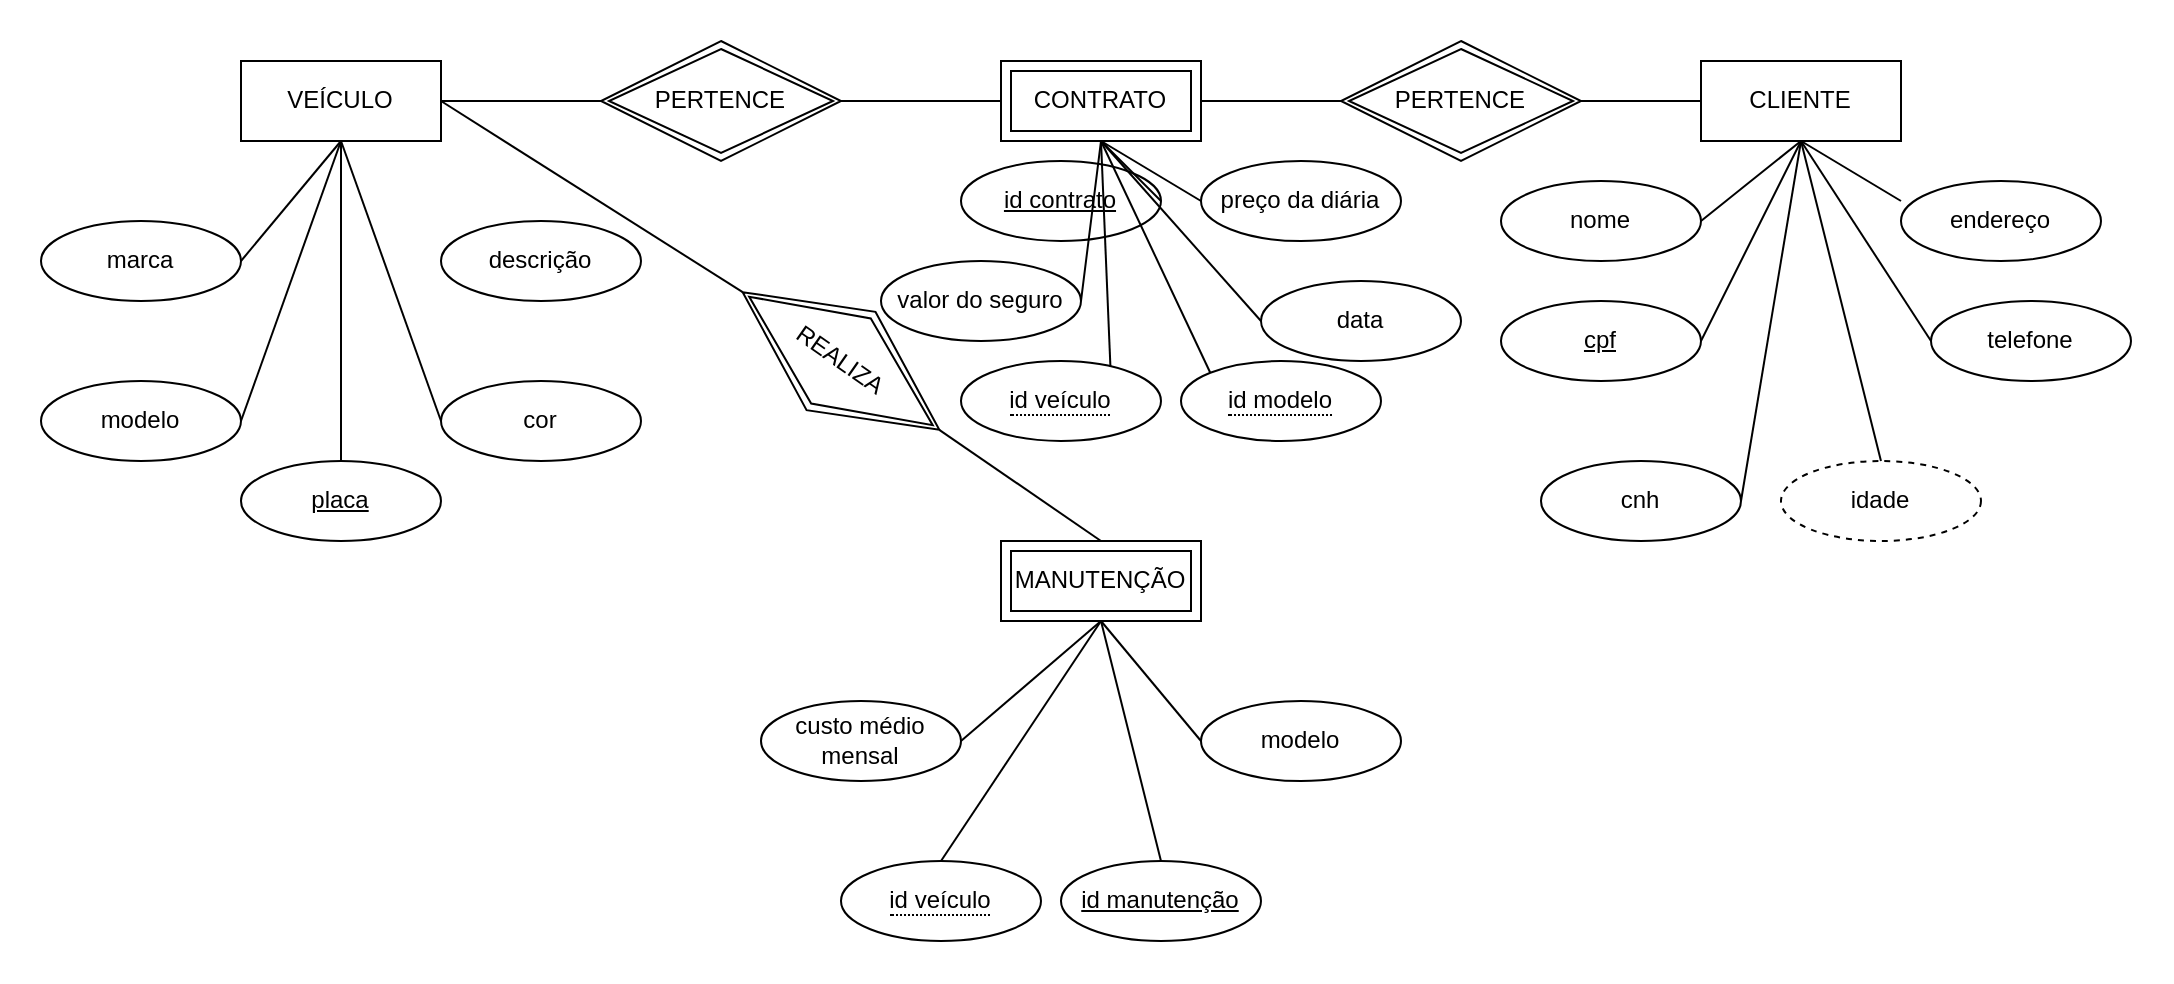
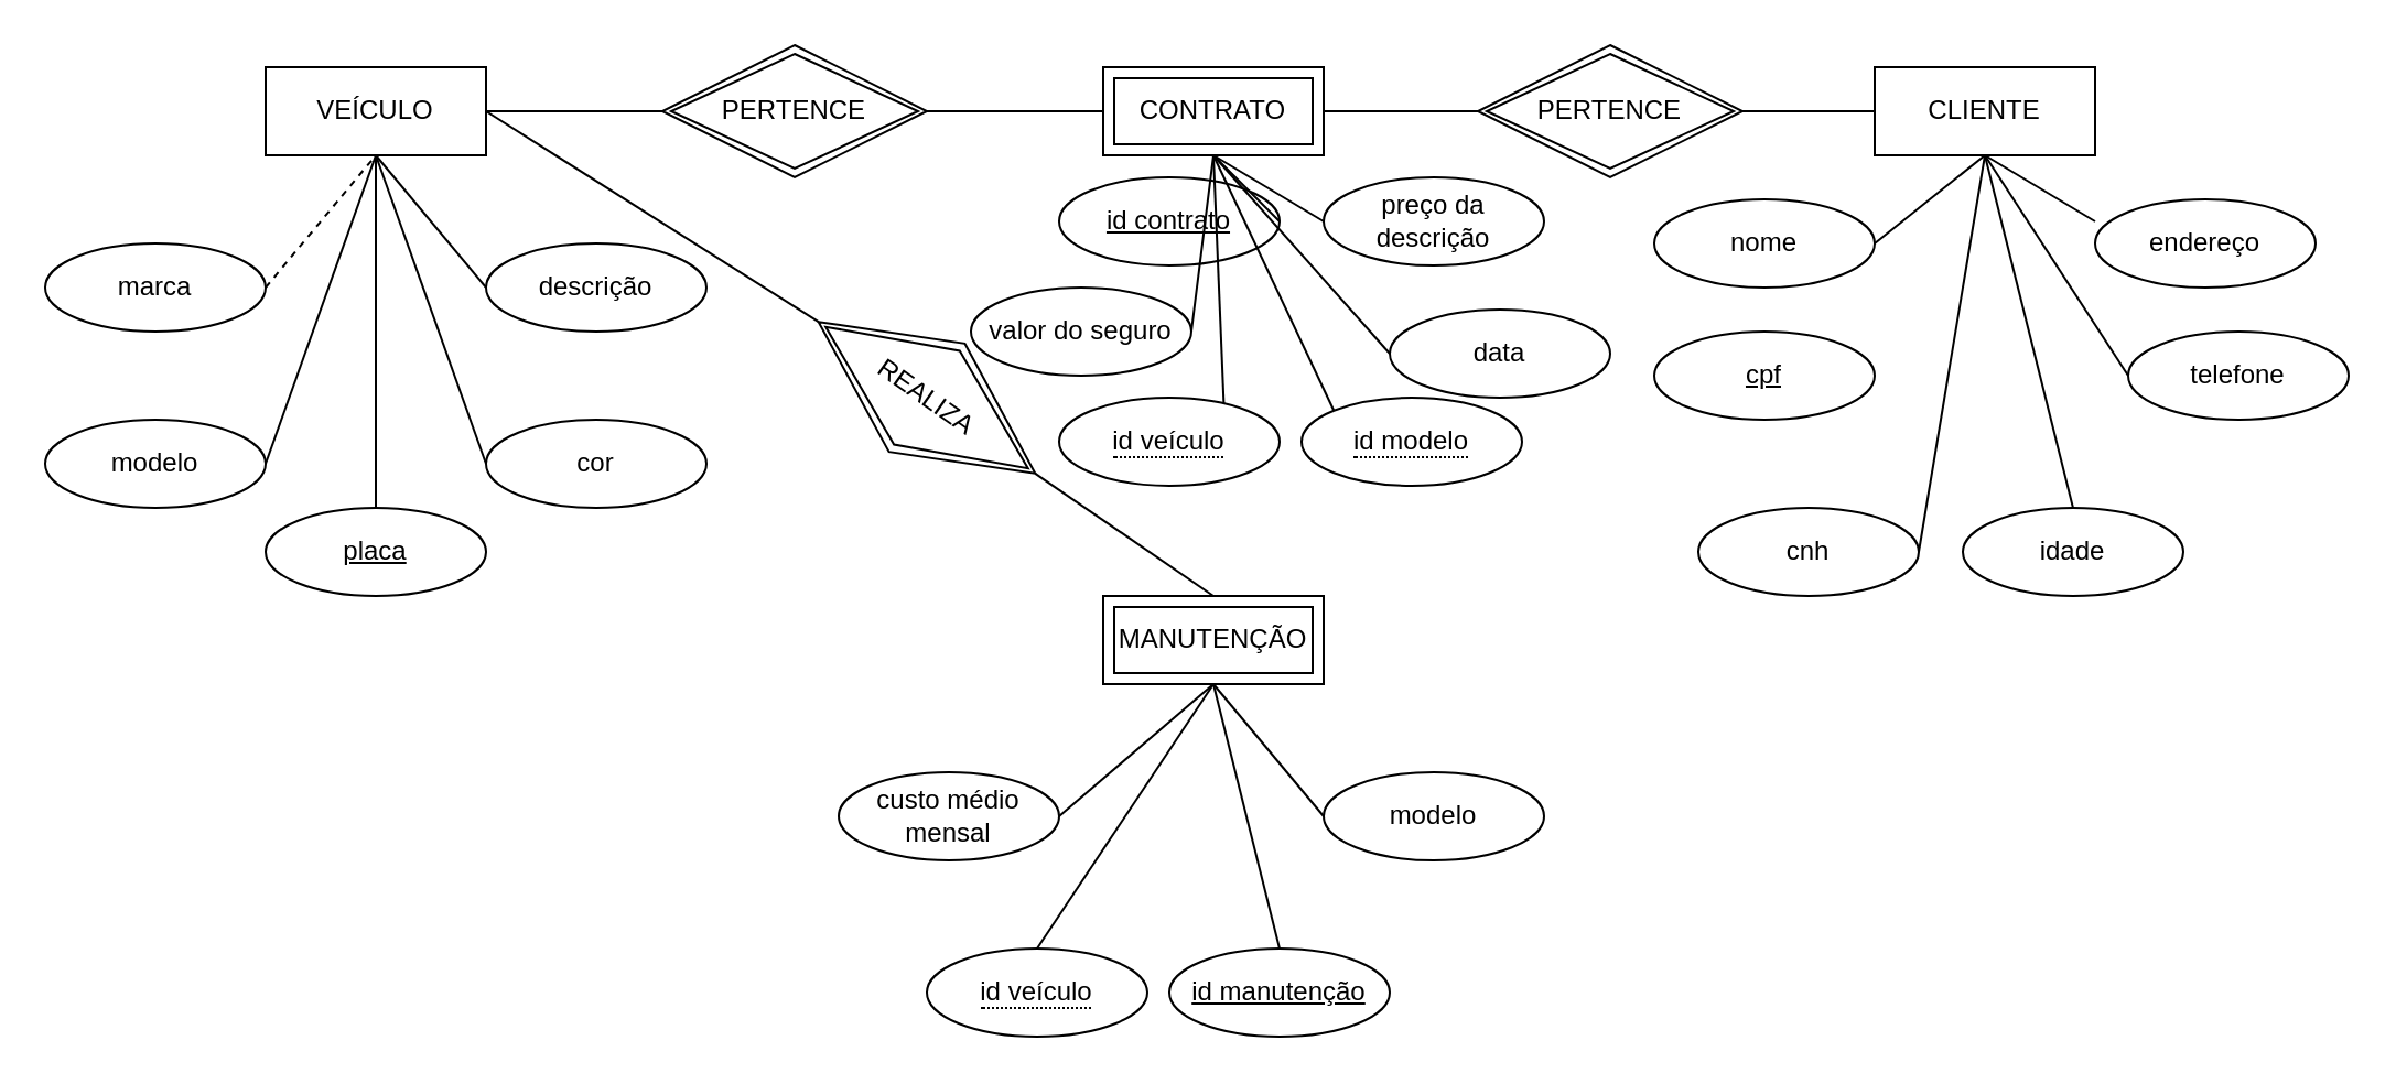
- <mxCell id="17" value="preço da diária" style="ellipse;whiteSpace=wrap;html=1;align=center;" vertex="1" parent="1"><mxGeometry x="600" y="80" width="100" height="40" as="geometry" /></mxCell>
+ <mxCell id="17" value="preço da descrição" style="ellipse;whiteSpace=wrap;html=1;align=center;" vertex="1" parent="1"><mxGeometry x="600" y="80" width="100" height="40" as="geometry" /></mxCell>
- <mxCell id="9" value="" style="endArrow=none;html=1;exitX=1;exitY=0.5;exitDx=0;exitDy=0;entryX=0.5;entryY=1;entryDx=0;entryDy=0;" edge="1" parent="1" source="4" target="2"><mxGeometry width="50" height="50" relative="1" as="geometry"><mxPoint x="340" y="270" as="sourcePoint" /><mxPoint x="390" y="220" as="targetPoint" /></mxGeometry></mxCell>
+ <mxCell id="9" value="" style="endArrow=none;html=1;exitX=1;exitY=0.5;exitDx=0;exitDy=0;entryX=0.5;entryY=1;entryDx=0;entryDy=0;dashed=1;" edge="1" parent="1" source="4" target="2"><mxGeometry width="50" height="50" relative="1" as="geometry"><mxPoint x="340" y="270" as="sourcePoint" /><mxPoint x="390" y="220" as="targetPoint" /></mxGeometry></mxCell>
+ <mxCell id="12" value="" style="endArrow=none;html=1;exitX=0;exitY=0.5;exitDx=0;exitDy=0;entryX=0.5;entryY=1;entryDx=0;entryDy=0;" edge="1" parent="1" source="6" target="2"><mxGeometry width="50" height="50" relative="1" as="geometry"><mxPoint x="150" y="160" as="sourcePoint" /><mxPoint x="200" y="100" as="targetPoint" /></mxGeometry></mxCell>
- <mxCell id="40" value="" style="endArrow=none;html=1;strokeColor=#000000;exitX=1;exitY=0.5;exitDx=0;exitDy=0;entryX=0.5;entryY=1;entryDx=0;entryDy=0;" edge="1" parent="1" source="14" target="3"><mxGeometry width="50" height="50" relative="1" as="geometry"><mxPoint x="900" y="260" as="sourcePoint" /><mxPoint x="950" y="210" as="targetPoint" /></mxGeometry></mxCell>
- <mxCell id="37" value="idade" style="ellipse;whiteSpace=wrap;html=1;align=center;dashed=1;" vertex="1" parent="1"><mxGeometry x="890" y="230" width="100" height="40" as="geometry" /></mxCell>
+ <mxCell id="37" value="idade" style="ellipse;whiteSpace=wrap;html=1;align=center;" vertex="1" parent="1"><mxGeometry x="890" y="230" width="100" height="40" as="geometry" /></mxCell>
